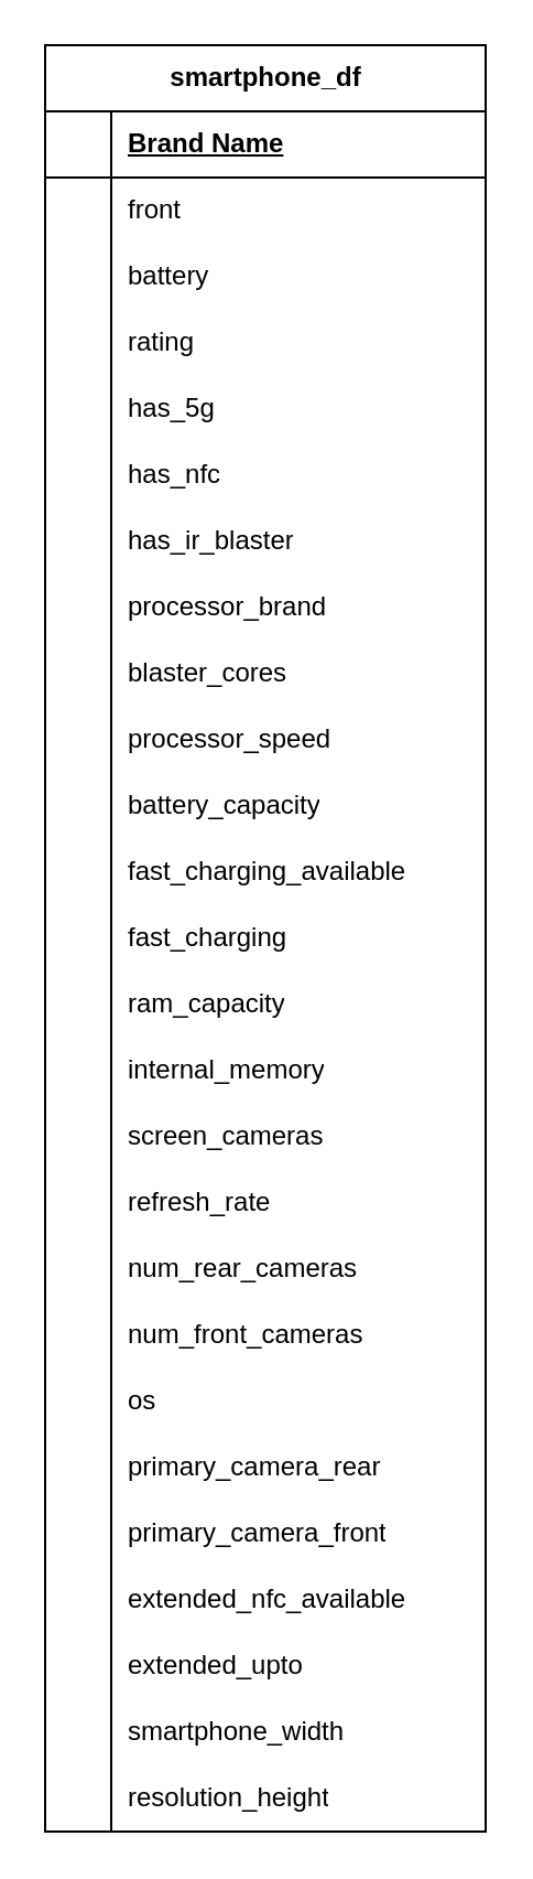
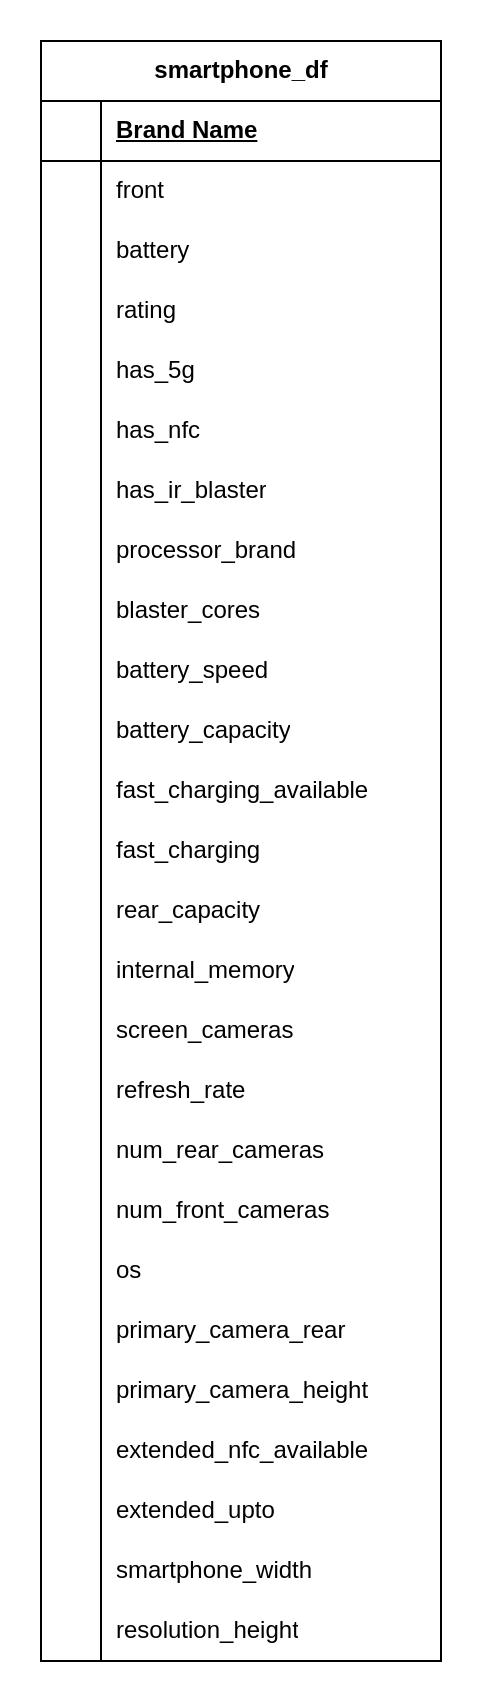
- <mxCell id="32" value="processor_speed" style="shape=partialRectangle;connectable=0;fillColor=none;top=0;left=0;bottom=0;right=0;align=left;spacingLeft=6;overflow=hidden;whiteSpace=wrap;html=1;" vertex="1" parent="30"><mxGeometry x="30" width="170" height="30" as="geometry"><mxRectangle width="170" height="30" as="alternateBounds" /></mxGeometry></mxCell>
+ <mxCell id="32" value="battery_speed" style="shape=partialRectangle;connectable=0;fillColor=none;top=0;left=0;bottom=0;right=0;align=left;spacingLeft=6;overflow=hidden;whiteSpace=wrap;html=1;" vertex="1" parent="30"><mxGeometry x="30" width="170" height="30" as="geometry"><mxRectangle width="170" height="30" as="alternateBounds" /></mxGeometry></mxCell>
- <mxCell id="44" value="ram_capacity" style="shape=partialRectangle;connectable=0;fillColor=none;top=0;left=0;bottom=0;right=0;align=left;spacingLeft=6;overflow=hidden;whiteSpace=wrap;html=1;" vertex="1" parent="42"><mxGeometry x="30" width="170" height="30" as="geometry"><mxRectangle width="170" height="30" as="alternateBounds" /></mxGeometry></mxCell>
+ <mxCell id="44" value="rear_capacity" style="shape=partialRectangle;connectable=0;fillColor=none;top=0;left=0;bottom=0;right=0;align=left;spacingLeft=6;overflow=hidden;whiteSpace=wrap;html=1;" vertex="1" parent="42"><mxGeometry x="30" width="170" height="30" as="geometry"><mxRectangle width="170" height="30" as="alternateBounds" /></mxGeometry></mxCell>
- <mxCell id="68" value="primary_camera_front" style="shape=partialRectangle;connectable=0;fillColor=none;top=0;left=0;bottom=0;right=0;align=left;spacingLeft=6;overflow=hidden;whiteSpace=wrap;html=1;" vertex="1" parent="66"><mxGeometry x="30" width="170" height="30" as="geometry"><mxRectangle width="170" height="30" as="alternateBounds" /></mxGeometry></mxCell>
+ <mxCell id="68" value="primary_camera_height" style="shape=partialRectangle;connectable=0;fillColor=none;top=0;left=0;bottom=0;right=0;align=left;spacingLeft=6;overflow=hidden;whiteSpace=wrap;html=1;" vertex="1" parent="66"><mxGeometry x="30" width="170" height="30" as="geometry"><mxRectangle width="170" height="30" as="alternateBounds" /></mxGeometry></mxCell>
